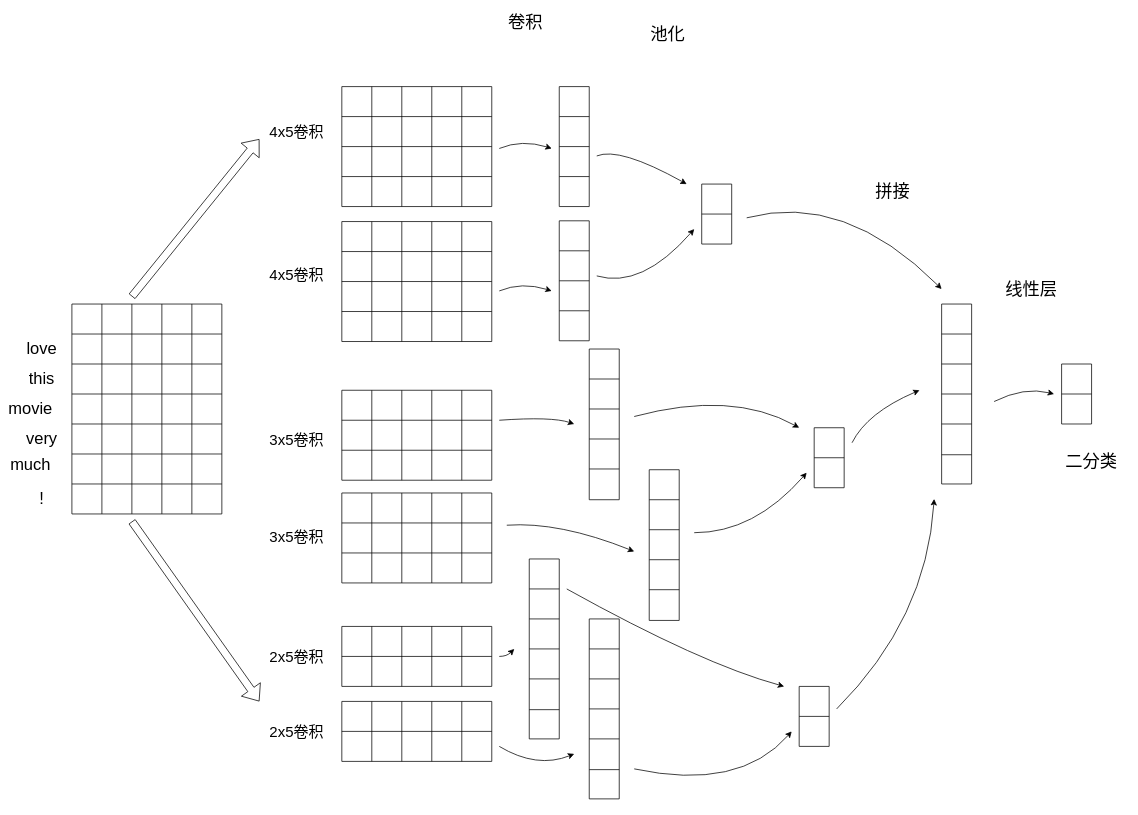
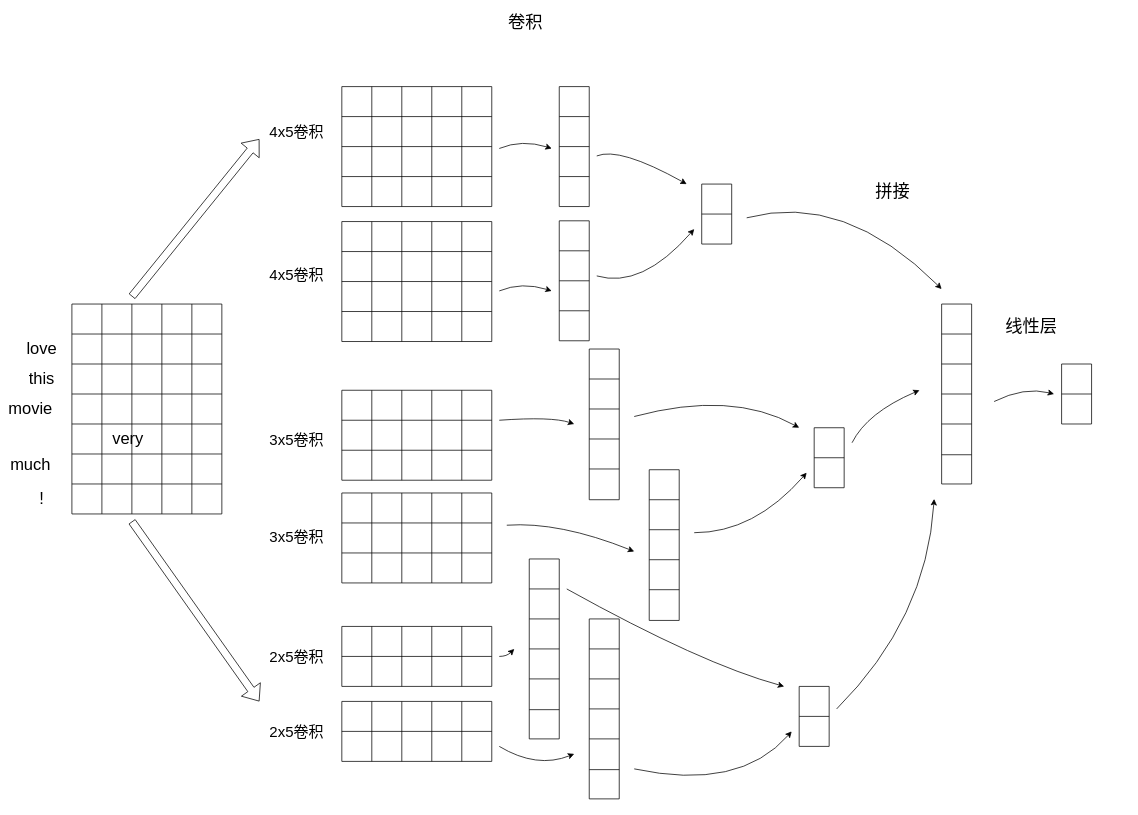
- <mxCell id="183" value="池化" style="text;html=1;strokeColor=none;fillColor=none;align=center;verticalAlign=middle;whiteSpace=wrap;rounded=0;fontSize=23;" vertex="1" parent="1"><mxGeometry x="865" y="35" width="50" height="20" as="geometry" /></mxCell>
- <mxCell id="185" value="线性层" style="text;html=1;strokeColor=none;fillColor=none;align=center;verticalAlign=middle;whiteSpace=wrap;rounded=0;fontSize=23;" vertex="1" parent="1"><mxGeometry x="1335" y="375" width="80" height="20" as="geometry" /></mxCell>
+ <mxCell id="185" value="线性层" style="text;html=1;strokeColor=none;fillColor=none;align=center;verticalAlign=middle;whiteSpace=wrap;rounded=0;fontSize=23;" vertex="1" parent="1"><mxGeometry x="1335" y="425" width="80" height="20" as="geometry" /></mxCell>
- <mxCell id="85" value="very" style="text;html=1;strokeColor=none;fillColor=none;align=center;verticalAlign=middle;whiteSpace=wrap;rounded=0;fontSize=22;" vertex="1" parent="1"><mxGeometry x="35" y="575" width="40" height="20" as="geometry" /></mxCell>
+ <mxCell id="85" value="very" style="text;html=1;strokeColor=none;fillColor=none;align=center;verticalAlign=middle;whiteSpace=wrap;rounded=0;fontSize=22;" vertex="1" parent="1"><mxGeometry x="150" y="575" width="40" height="20" as="geometry" /></mxCell>
- <mxCell id="187" value="二分类" style="text;html=1;strokeColor=none;fillColor=none;align=center;verticalAlign=middle;whiteSpace=wrap;rounded=0;fontSize=23;" vertex="1" parent="1"><mxGeometry x="1415" y="605" width="80" height="20" as="geometry" /></mxCell>
